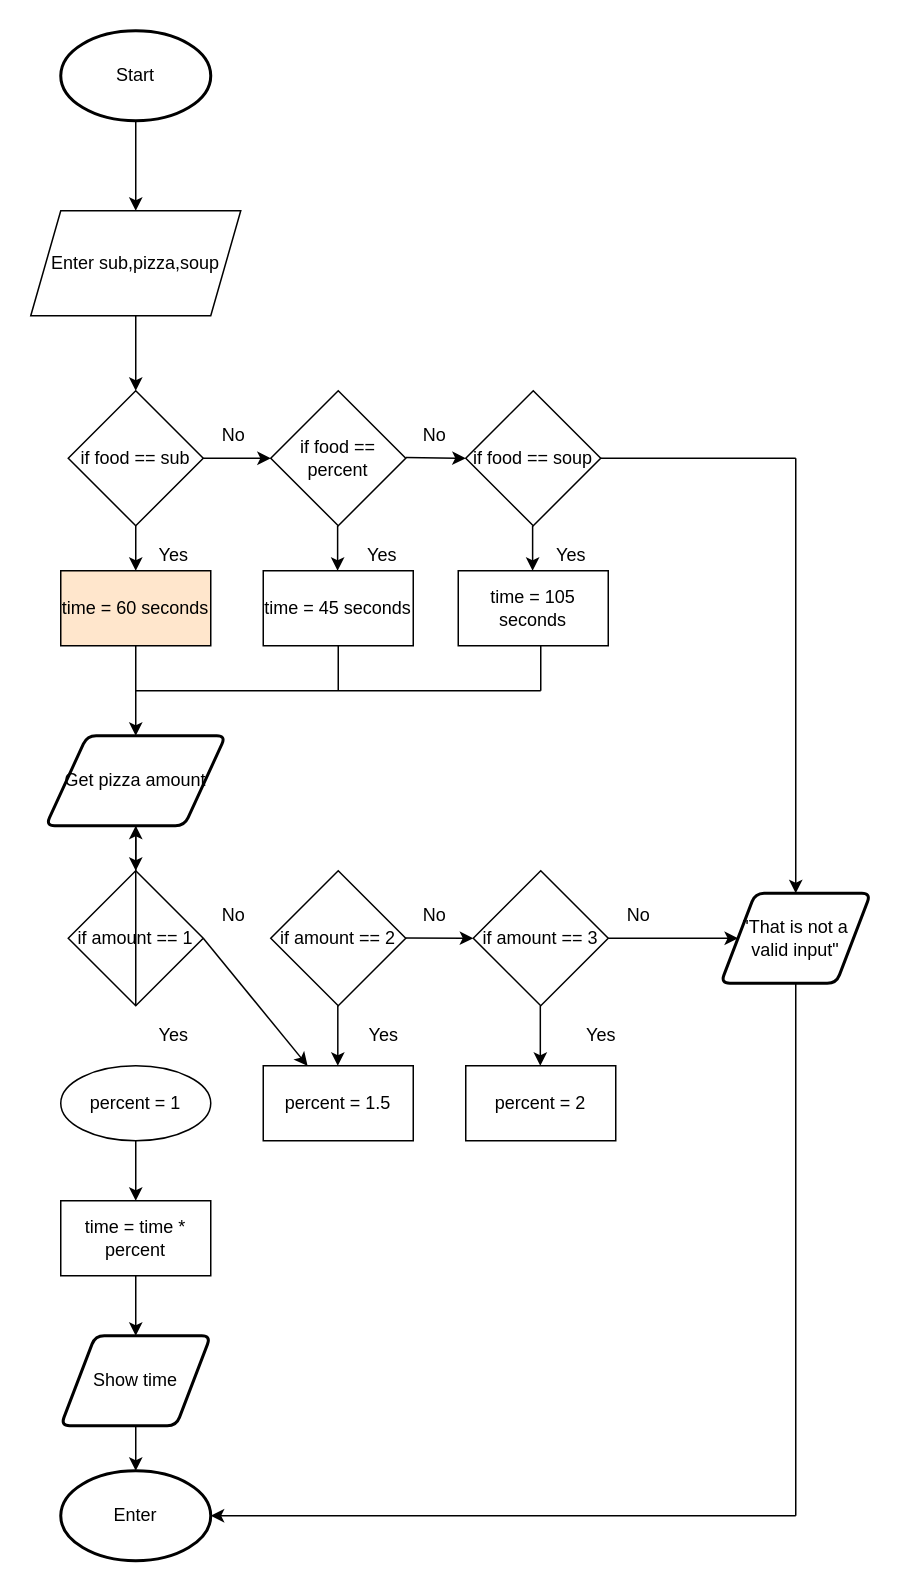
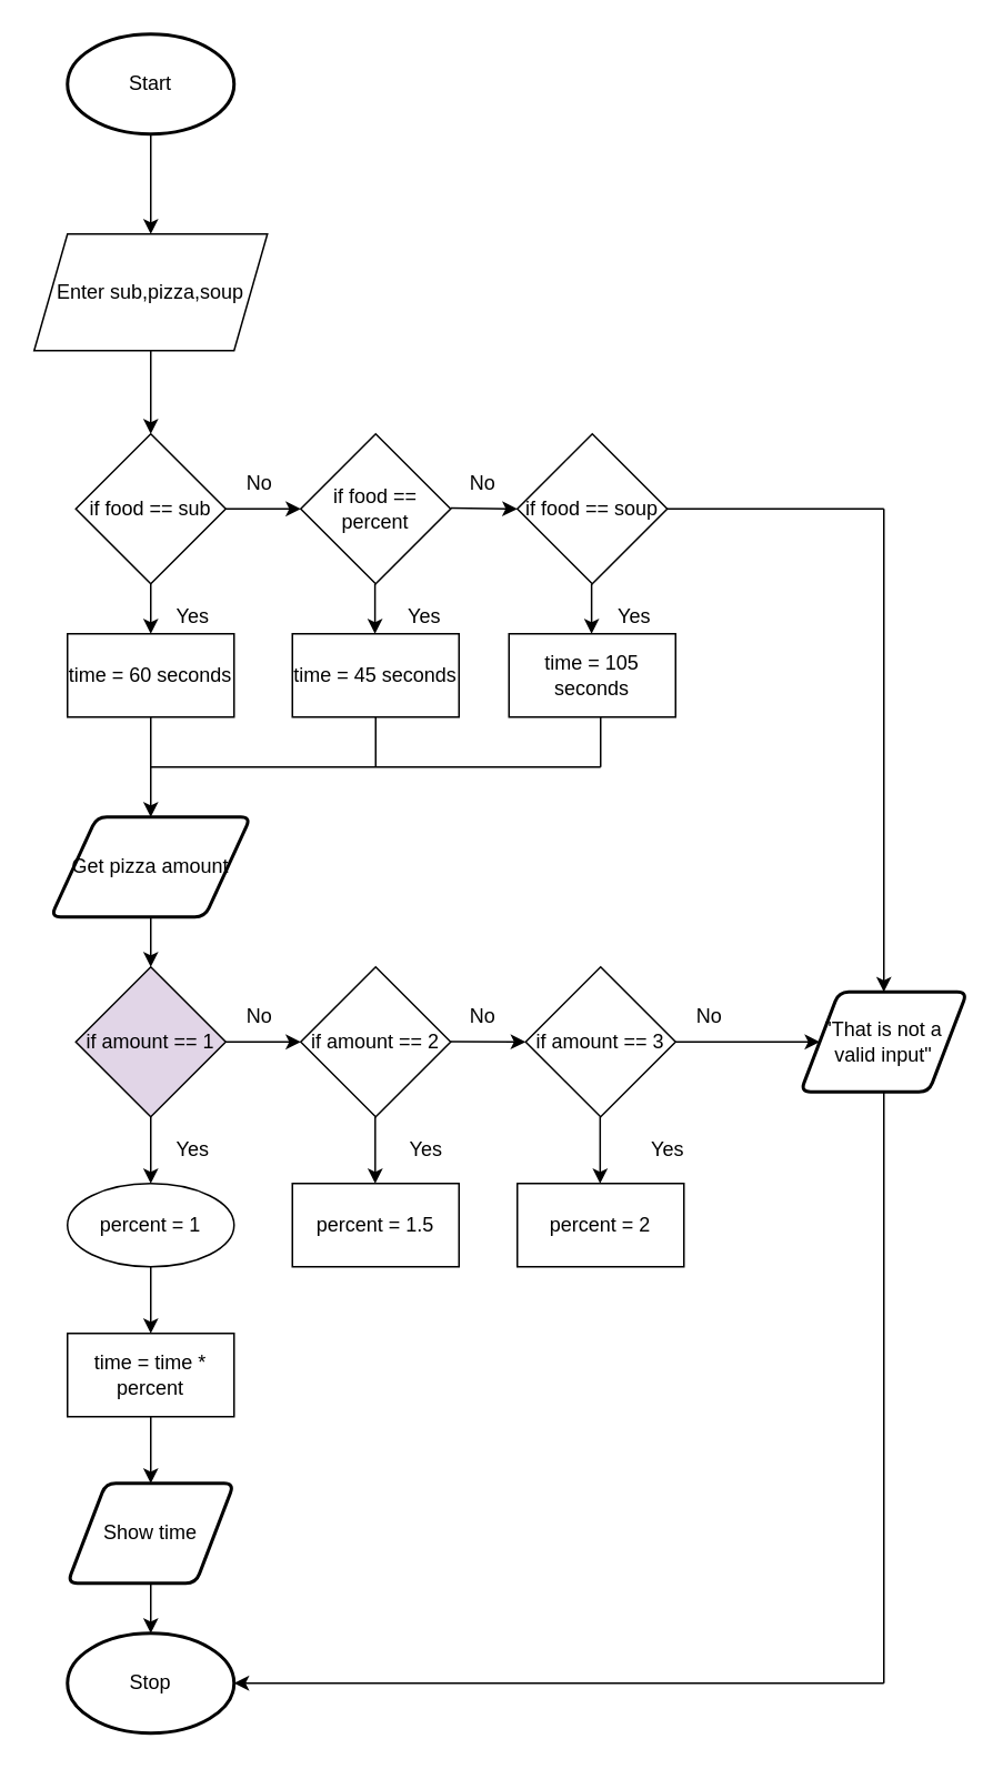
- <mxCell id="16" value="time = 60 seconds" style="rounded=0;whiteSpace=wrap;html=1;fillColor=#ffe6cc;" parent="1" vertex="1"><mxGeometry x="40" y="380" width="100" height="50" as="geometry" /></mxCell>
+ <mxCell id="16" value="time = 60 seconds" style="rounded=0;whiteSpace=wrap;html=1;" parent="1" vertex="1"><mxGeometry x="40" y="380" width="100" height="50" as="geometry" /></mxCell>
- <mxCell id="29" value="if amount == 1" style="rhombus;whiteSpace=wrap;html=1;" parent="1" vertex="1"><mxGeometry x="45" y="580" width="90" height="90" as="geometry" /></mxCell>
+ <mxCell id="29" value="if amount == 1" style="rhombus;whiteSpace=wrap;html=1;fillColor=#e1d5e7;" parent="1" vertex="1"><mxGeometry x="45" y="580" width="90" height="90" as="geometry" /></mxCell>
- <mxCell id="43" value="" style="endArrow=classic;html=1;exitX=0.5;exitY=1;exitDx=0;exitDy=0;" parent="1" source="29" target="20" edge="1"><mxGeometry width="50" height="50" relative="1" as="geometry"><mxPoint x="280" y="550" as="sourcePoint" /><mxPoint x="330" y="500" as="targetPoint" /></mxGeometry></mxCell>
+ <mxCell id="43" value="" style="endArrow=classic;html=1;exitX=0.5;exitY=1;exitDx=0;exitDy=0;entryX=0.5;entryY=0;entryDx=0;entryDy=0;" parent="1" source="29" target="40" edge="1"><mxGeometry width="50" height="50" relative="1" as="geometry"><mxPoint x="280" y="550" as="sourcePoint" /><mxPoint x="330" y="500" as="targetPoint" /></mxGeometry></mxCell>
- <mxCell id="32" value="" style="endArrow=classic;html=1;exitX=1;exitY=0.5;exitDx=0;exitDy=0;" parent="1" source="29" target="41" edge="1"><mxGeometry width="50" height="50" relative="1" as="geometry"><mxPoint x="230" y="560" as="sourcePoint" /><mxPoint x="170" y="640" as="targetPoint" /></mxGeometry></mxCell>
+ <mxCell id="32" value="" style="endArrow=classic;html=1;exitX=1;exitY=0.5;exitDx=0;exitDy=0;entryX=0;entryY=0.5;entryDx=0;entryDy=0;" parent="1" source="29" target="30" edge="1"><mxGeometry width="50" height="50" relative="1" as="geometry"><mxPoint x="230" y="560" as="sourcePoint" /><mxPoint x="170" y="640" as="targetPoint" /></mxGeometry></mxCell>
- <mxCell id="52" value="Enter" style="strokeWidth=2;html=1;shape=mxgraph.flowchart.start_1;whiteSpace=wrap;" parent="1" vertex="1"><mxGeometry x="40" y="980" width="100" height="60" as="geometry" /></mxCell>
+ <mxCell id="52" value="Stop" style="strokeWidth=2;html=1;shape=mxgraph.flowchart.start_1;whiteSpace=wrap;" parent="1" vertex="1"><mxGeometry x="40" y="980" width="100" height="60" as="geometry" /></mxCell>
